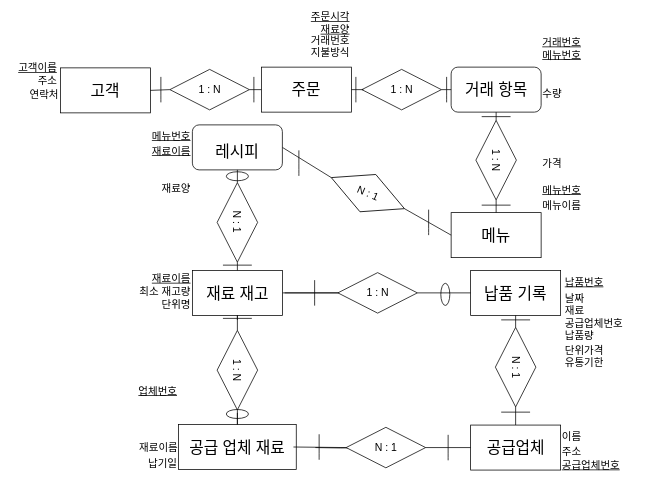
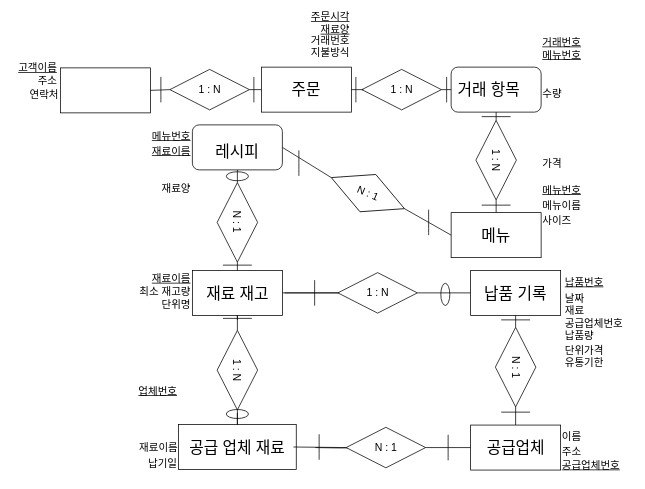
- <mxCell id="3" value="&lt;font style=&quot;font-size: 21px&quot;&gt;고객&lt;/font&gt;" style="text;html=1;strokeColor=none;fillColor=none;align=center;verticalAlign=middle;whiteSpace=wrap;rounded=0;" parent="1" vertex="1"><mxGeometry x="100" y="100" width="80" height="40" as="geometry" /></mxCell>
- <mxCell id="26" value="&lt;span style=&quot;font-size: 21px&quot;&gt;거래 항목&lt;/span&gt;" style="text;html=1;strokeColor=none;fillColor=none;align=center;verticalAlign=middle;whiteSpace=wrap;rounded=0;" parent="1" vertex="1"><mxGeometry x="614.5" y="99" width="93" height="40" as="geometry" /></mxCell>
+ <mxCell id="26" value="&lt;span style=&quot;font-size: 21px&quot;&gt;거래 항목&lt;/span&gt;" style="text;html=1;strokeColor=none;fillColor=none;align=center;verticalAlign=middle;whiteSpace=wrap;rounded=0;" parent="1" vertex="1"><mxGeometry x="604.5" y="99" width="93" height="40" as="geometry" /></mxCell>
+ <mxCell id="47" value="사이즈" style="text;html=1;strokeColor=none;fillColor=none;align=left;verticalAlign=middle;whiteSpace=wrap;rounded=0;fontSize=14;" parent="1" vertex="1"><mxGeometry x="721" y="282.5" width="59" height="20" as="geometry" /></mxCell>
